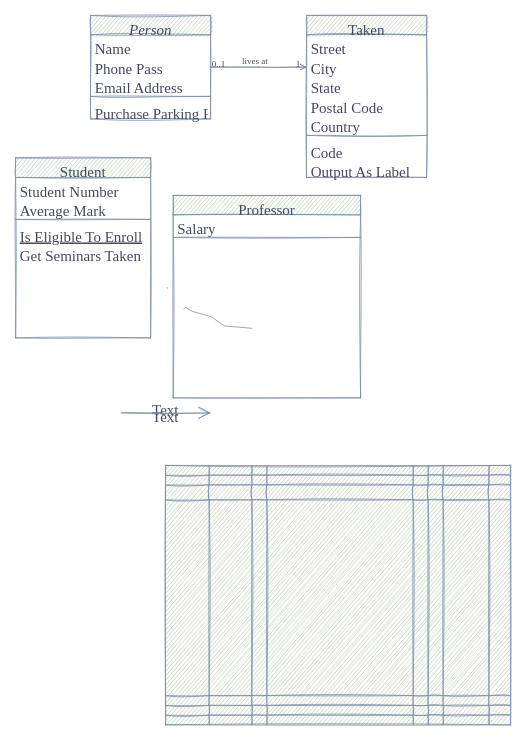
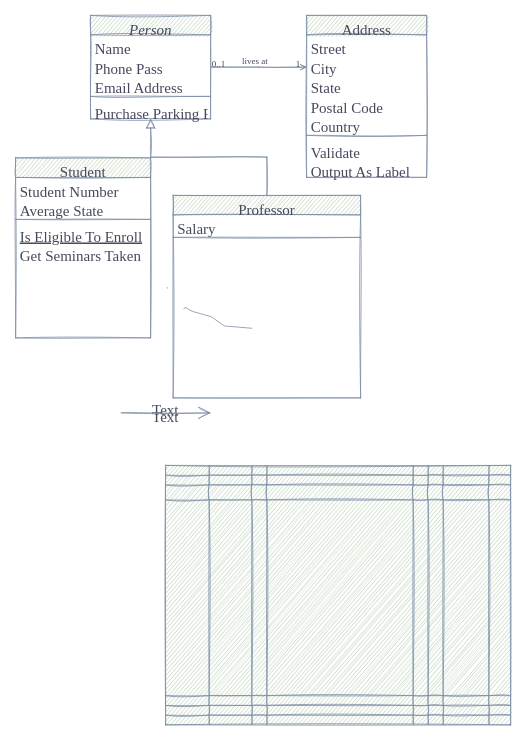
- <mxCell id="18" value="Taken" style="swimlane;fontStyle=0;align=center;verticalAlign=top;childLayout=stackLayout;horizontal=1;startSize=26;horizontalStack=0;resizeParent=1;resizeLast=0;collapsible=1;marginBottom=0;rounded=0;shadow=0;strokeWidth=1;sketch=1;hachureGap=4;fontFamily=Architects Daughter;fontSource=https%3A%2F%2Ffonts.googleapis.com%2Fcss%3Ffamily%3DArchitects%2BDaughter;fontSize=20;fillColor=#B2C9AB;strokeColor=#788AA3;fontColor=#46495D;" parent="1" vertex="1"><mxGeometry x="408" y="20" width="160" height="216" as="geometry"><mxRectangle x="550" y="140" width="160" height="26" as="alternateBounds" /></mxGeometry></mxCell>
+ <mxCell id="18" value="Address" style="swimlane;fontStyle=0;align=center;verticalAlign=top;childLayout=stackLayout;horizontal=1;startSize=26;horizontalStack=0;resizeParent=1;resizeLast=0;collapsible=1;marginBottom=0;rounded=0;shadow=0;strokeWidth=1;sketch=1;hachureGap=4;fontFamily=Architects Daughter;fontSource=https%3A%2F%2Ffonts.googleapis.com%2Fcss%3Ffamily%3DArchitects%2BDaughter;fontSize=20;fillColor=#B2C9AB;strokeColor=#788AA3;fontColor=#46495D;" parent="1" vertex="1"><mxGeometry x="408" y="20" width="160" height="216" as="geometry"><mxRectangle x="550" y="140" width="160" height="26" as="alternateBounds" /></mxGeometry></mxCell>
- <mxCell id="25" value="Code" style="text;align=left;verticalAlign=top;spacingLeft=4;spacingRight=4;overflow=hidden;rotatable=0;points=[[0,0.5],[1,0.5]];portConstraint=eastwest;sketch=1;hachureGap=4;fontFamily=Architects Daughter;fontSource=https%3A%2F%2Ffonts.googleapis.com%2Fcss%3Ffamily%3DArchitects%2BDaughter;fontSize=20;fontColor=#46495D;" parent="18" vertex="1"><mxGeometry y="164" width="160" height="26" as="geometry" /></mxCell>
+ <mxCell id="25" value="Validate" style="text;align=left;verticalAlign=top;spacingLeft=4;spacingRight=4;overflow=hidden;rotatable=0;points=[[0,0.5],[1,0.5]];portConstraint=eastwest;sketch=1;hachureGap=4;fontFamily=Architects Daughter;fontSource=https%3A%2F%2Ffonts.googleapis.com%2Fcss%3Ffamily%3DArchitects%2BDaughter;fontSize=20;fontColor=#46495D;" parent="18" vertex="1"><mxGeometry y="164" width="160" height="26" as="geometry" /></mxCell>
+ <mxCell id="17" value="" style="endArrow=block;endSize=10;endFill=0;shadow=0;strokeWidth=1;rounded=0;edgeStyle=elbowEdgeStyle;elbow=vertical;sketch=1;hachureGap=4;fontFamily=Architects Daughter;fontSource=https%3A%2F%2Ffonts.googleapis.com%2Fcss%3Ffamily%3DArchitects%2BDaughter;fontSize=16;strokeColor=#788AA3;fontColor=#46495D;" parent="1" source="14" target="2" edge="1"><mxGeometry width="160" relative="1" as="geometry"><mxPoint x="110" y="273" as="sourcePoint" /><mxPoint x="210" y="171" as="targetPoint" /></mxGeometry></mxCell>
- <mxCell id="10" value="Average Mark" style="text;align=left;verticalAlign=top;spacingLeft=4;spacingRight=4;overflow=hidden;rotatable=0;points=[[0,0.5],[1,0.5]];portConstraint=eastwest;rounded=0;shadow=0;html=0;sketch=1;hachureGap=4;fontFamily=Architects Daughter;fontSource=https%3A%2F%2Ffonts.googleapis.com%2Fcss%3Ffamily%3DArchitects%2BDaughter;fontSize=20;fontColor=#46495D;" parent="8" vertex="1"><mxGeometry y="52" width="180" height="26" as="geometry" /></mxCell>
+ <mxCell id="10" value="Average State" style="text;align=left;verticalAlign=top;spacingLeft=4;spacingRight=4;overflow=hidden;rotatable=0;points=[[0,0.5],[1,0.5]];portConstraint=eastwest;rounded=0;shadow=0;html=0;sketch=1;hachureGap=4;fontFamily=Architects Daughter;fontSource=https%3A%2F%2Ffonts.googleapis.com%2Fcss%3Ffamily%3DArchitects%2BDaughter;fontSize=20;fontColor=#46495D;" parent="8" vertex="1"><mxGeometry y="52" width="180" height="26" as="geometry" /></mxCell>
